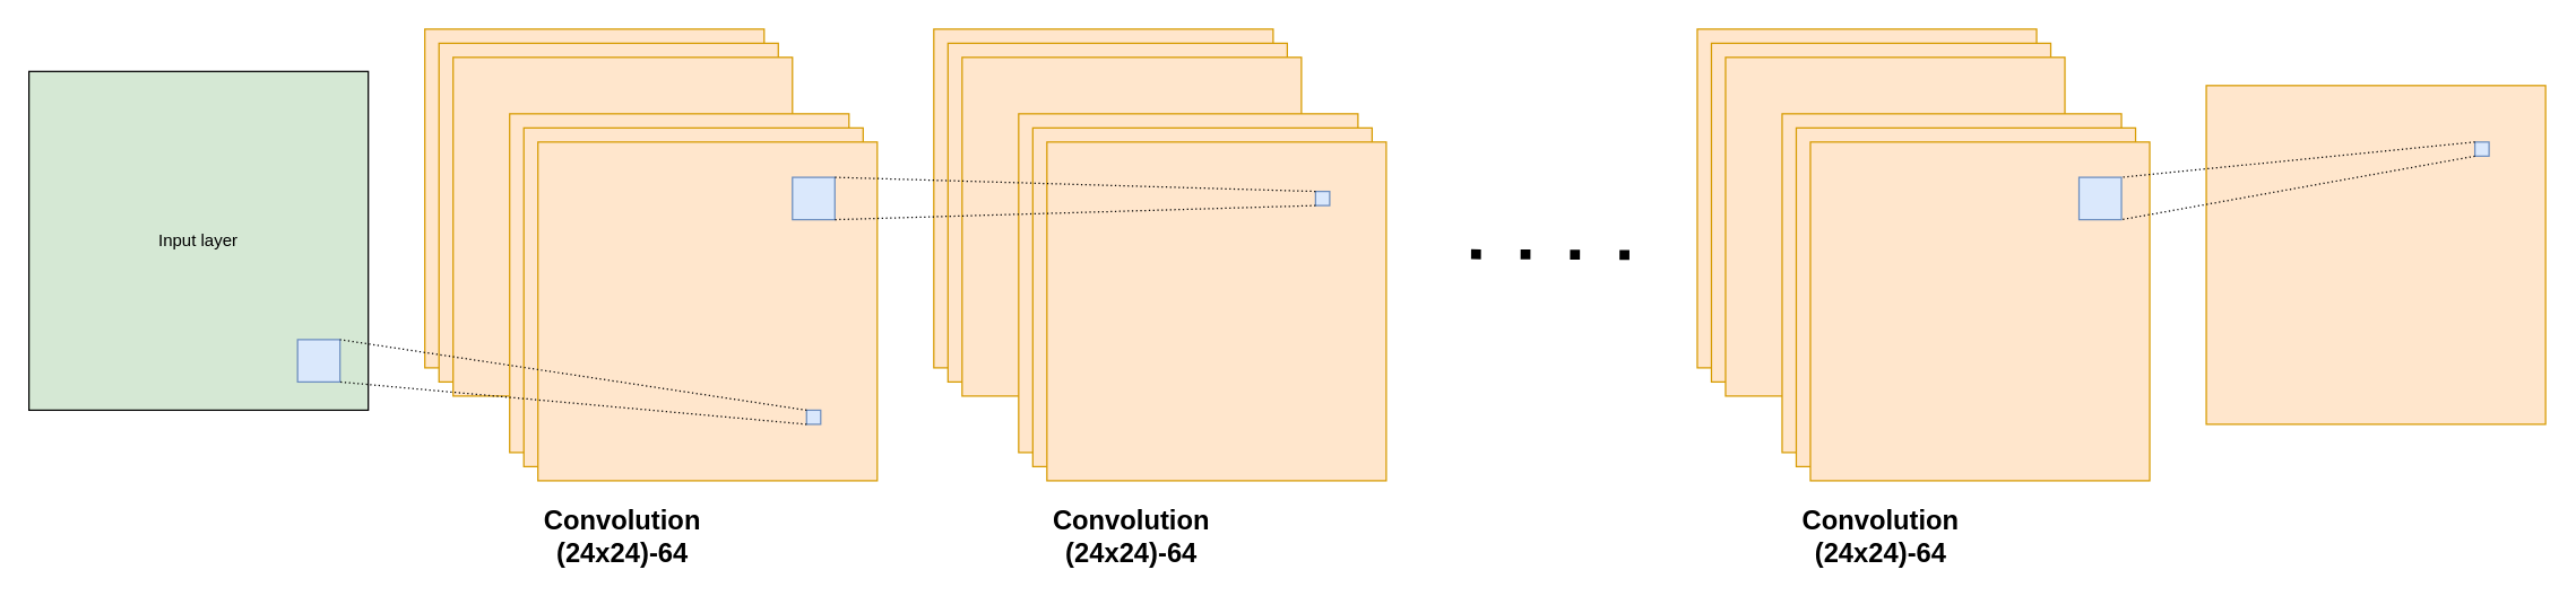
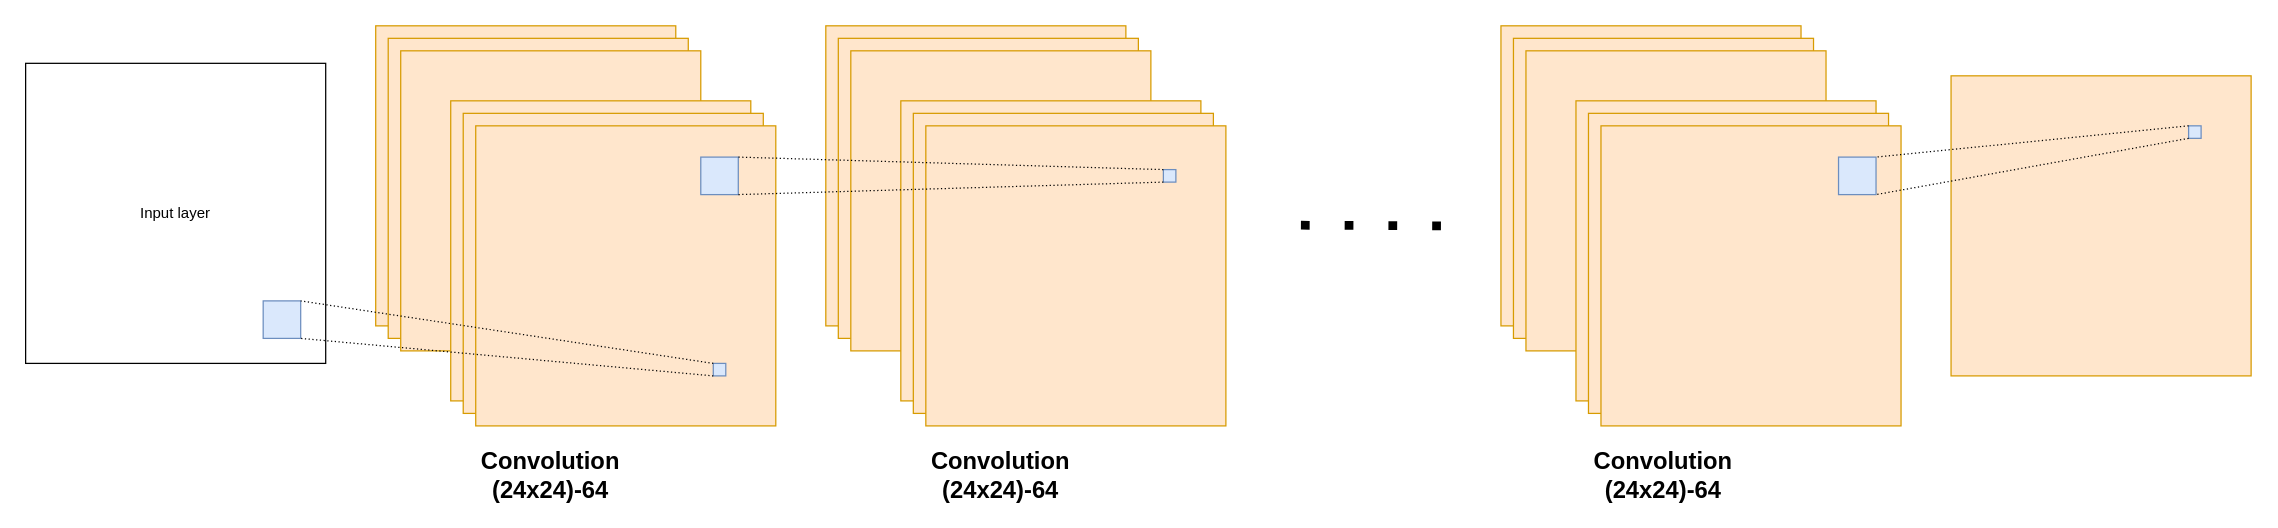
- <mxCell id="2" value="Input layer" style="whiteSpace=wrap;html=1;aspect=fixed;fillColor=#d5e8d4;" vertex="1" parent="1"><mxGeometry x="20" y="50" width="240" height="240" as="geometry" /></mxCell>
+ <mxCell id="2" value="Input layer" style="whiteSpace=wrap;html=1;aspect=fixed;" vertex="1" parent="1"><mxGeometry x="20" y="50" width="240" height="240" as="geometry" /></mxCell>
